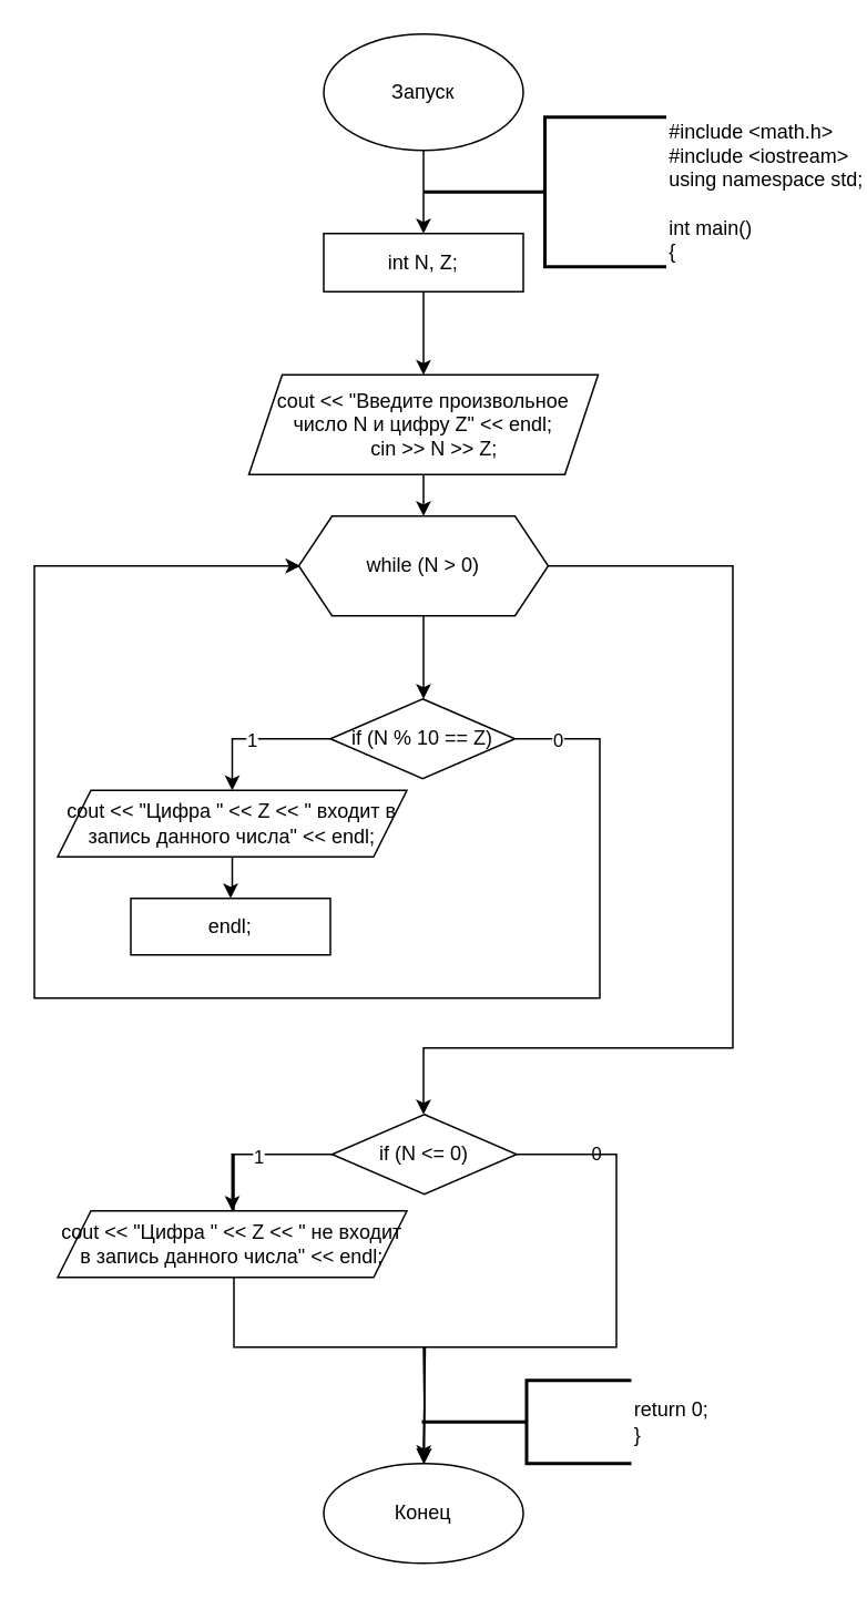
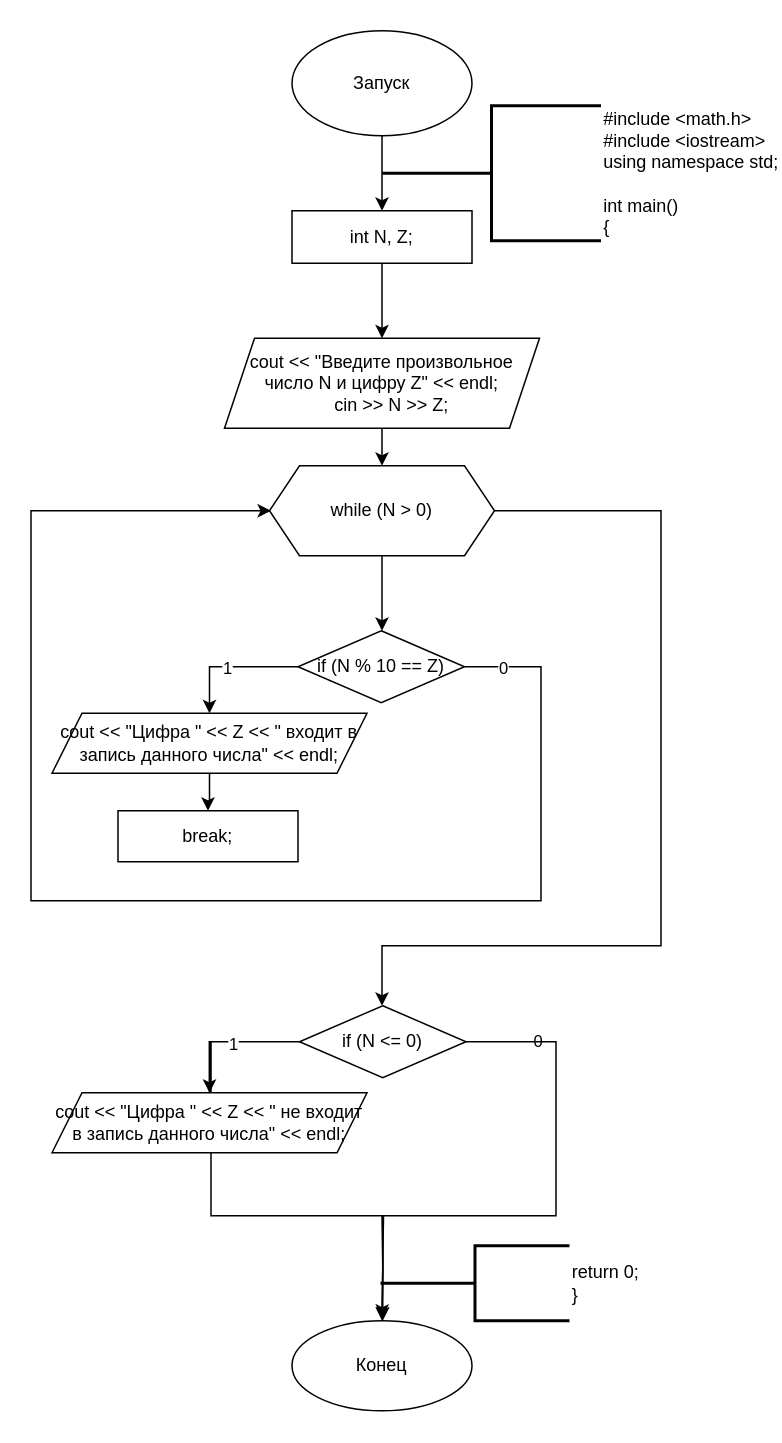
- <mxCell id="16" value="endl;" style="whiteSpace=wrap;html=1;" vertex="1" parent="1"><mxGeometry x="78" y="540" width="120" height="34" as="geometry" /></mxCell>
+ <mxCell id="16" value="break;" style="whiteSpace=wrap;html=1;" vertex="1" parent="1"><mxGeometry x="78" y="540" width="120" height="34" as="geometry" /></mxCell>
